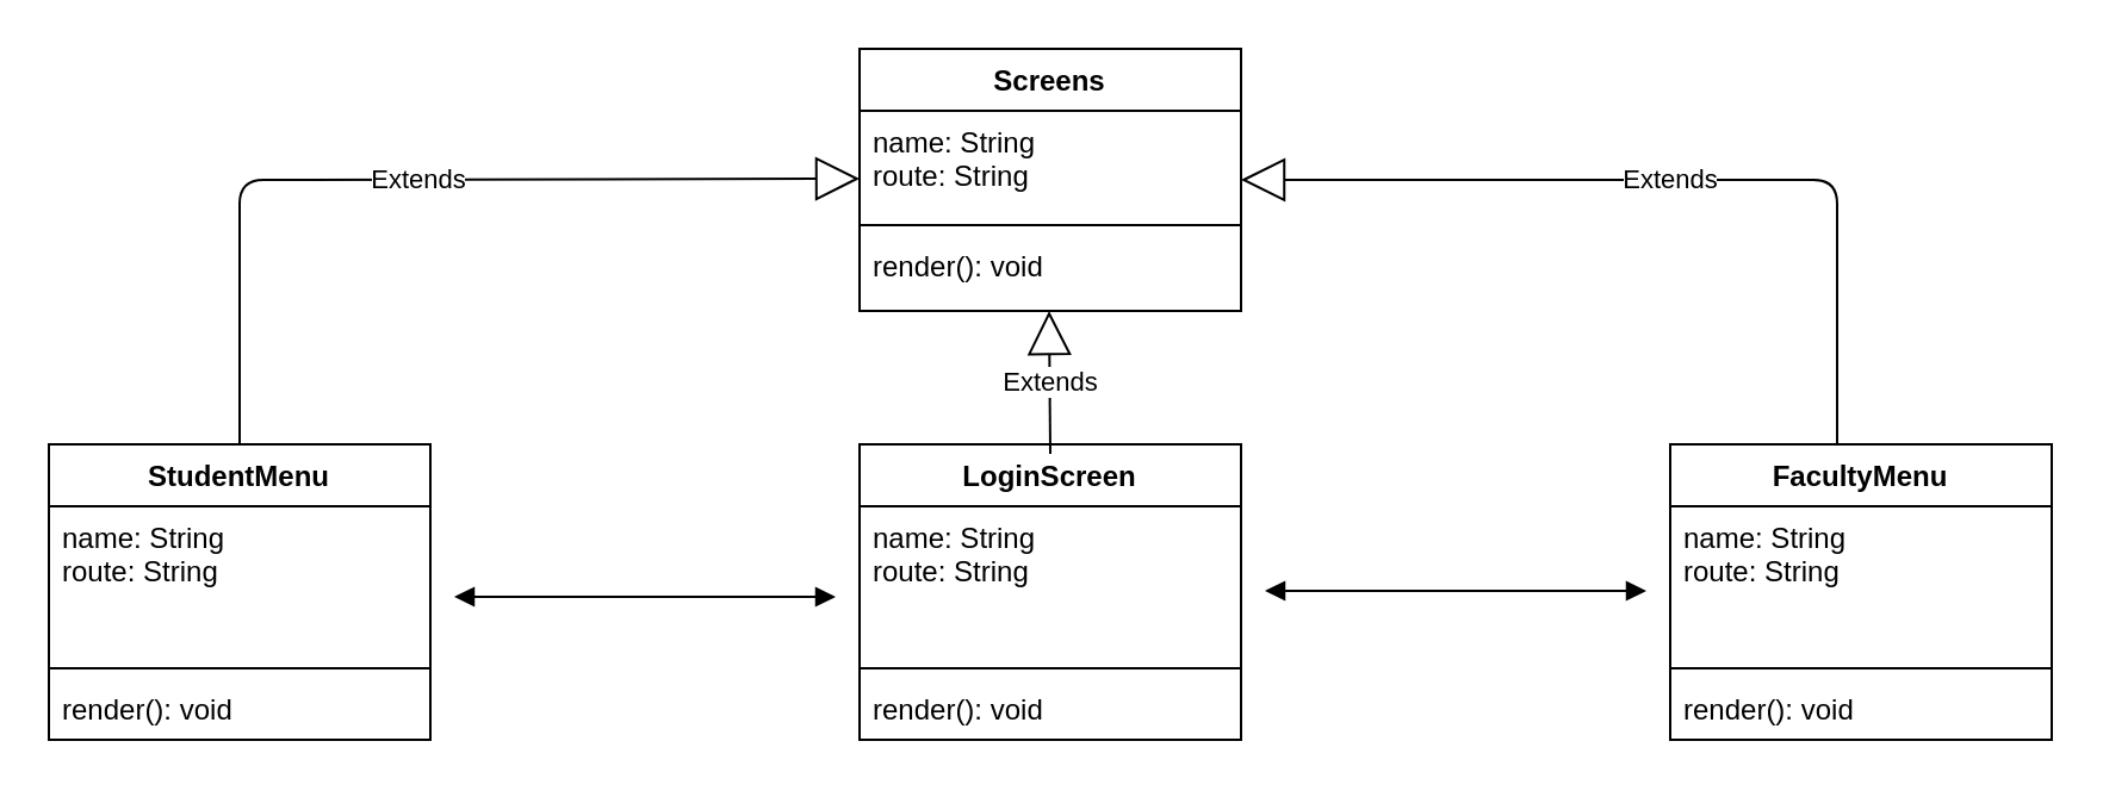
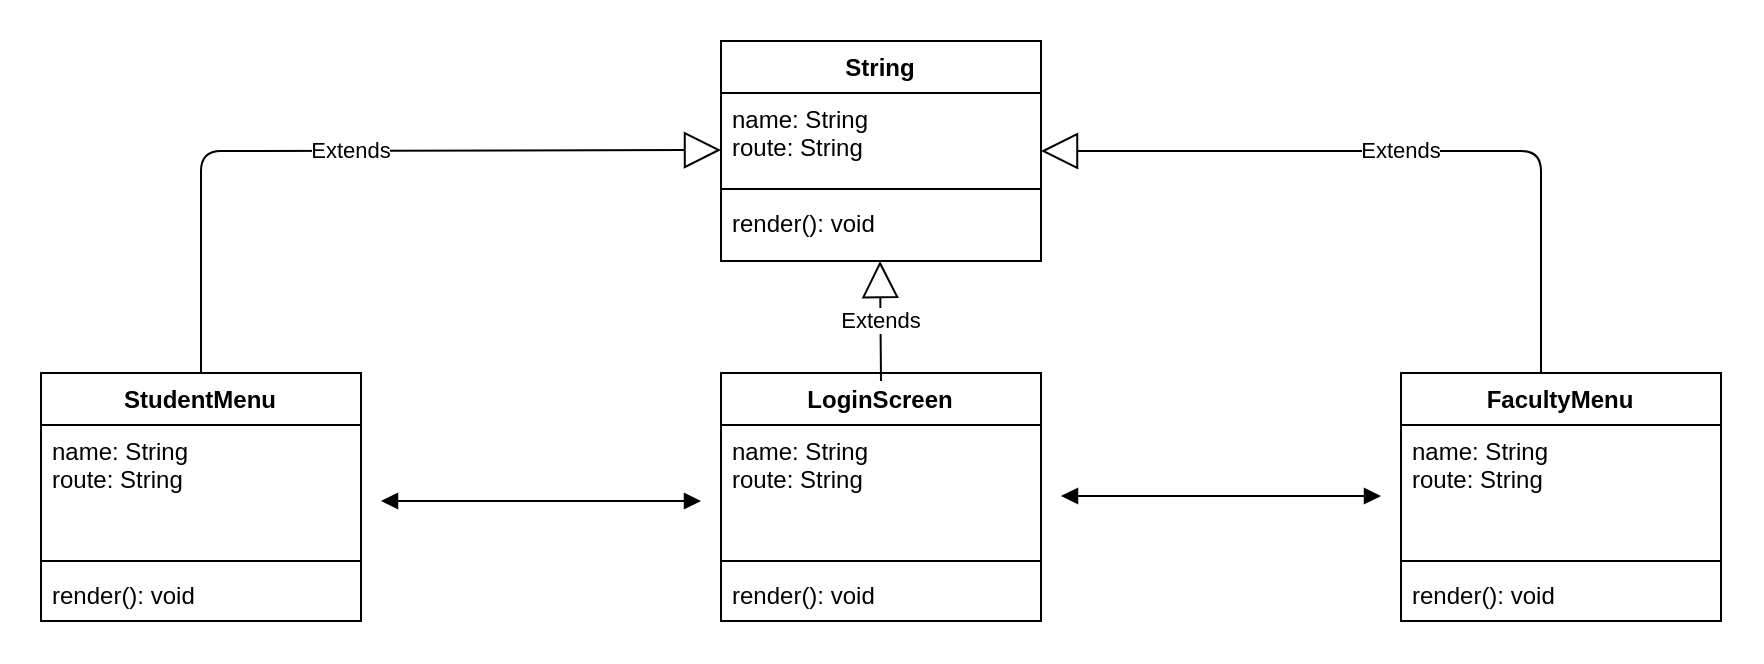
- <mxCell id="2" value="Screens" style="swimlane;fontStyle=1;align=center;verticalAlign=top;childLayout=stackLayout;horizontal=1;startSize=26;horizontalStack=0;resizeParent=1;resizeParentMax=0;resizeLast=0;collapsible=1;marginBottom=0;flipH=1;" vertex="1" parent="1"><mxGeometry x="360" y="20" width="160" height="110" as="geometry" /></mxCell>
+ <mxCell id="2" value="String" style="swimlane;fontStyle=1;align=center;verticalAlign=top;childLayout=stackLayout;horizontal=1;startSize=26;horizontalStack=0;resizeParent=1;resizeParentMax=0;resizeLast=0;collapsible=1;marginBottom=0;flipH=1;" vertex="1" parent="1"><mxGeometry x="360" y="20" width="160" height="110" as="geometry" /></mxCell>
